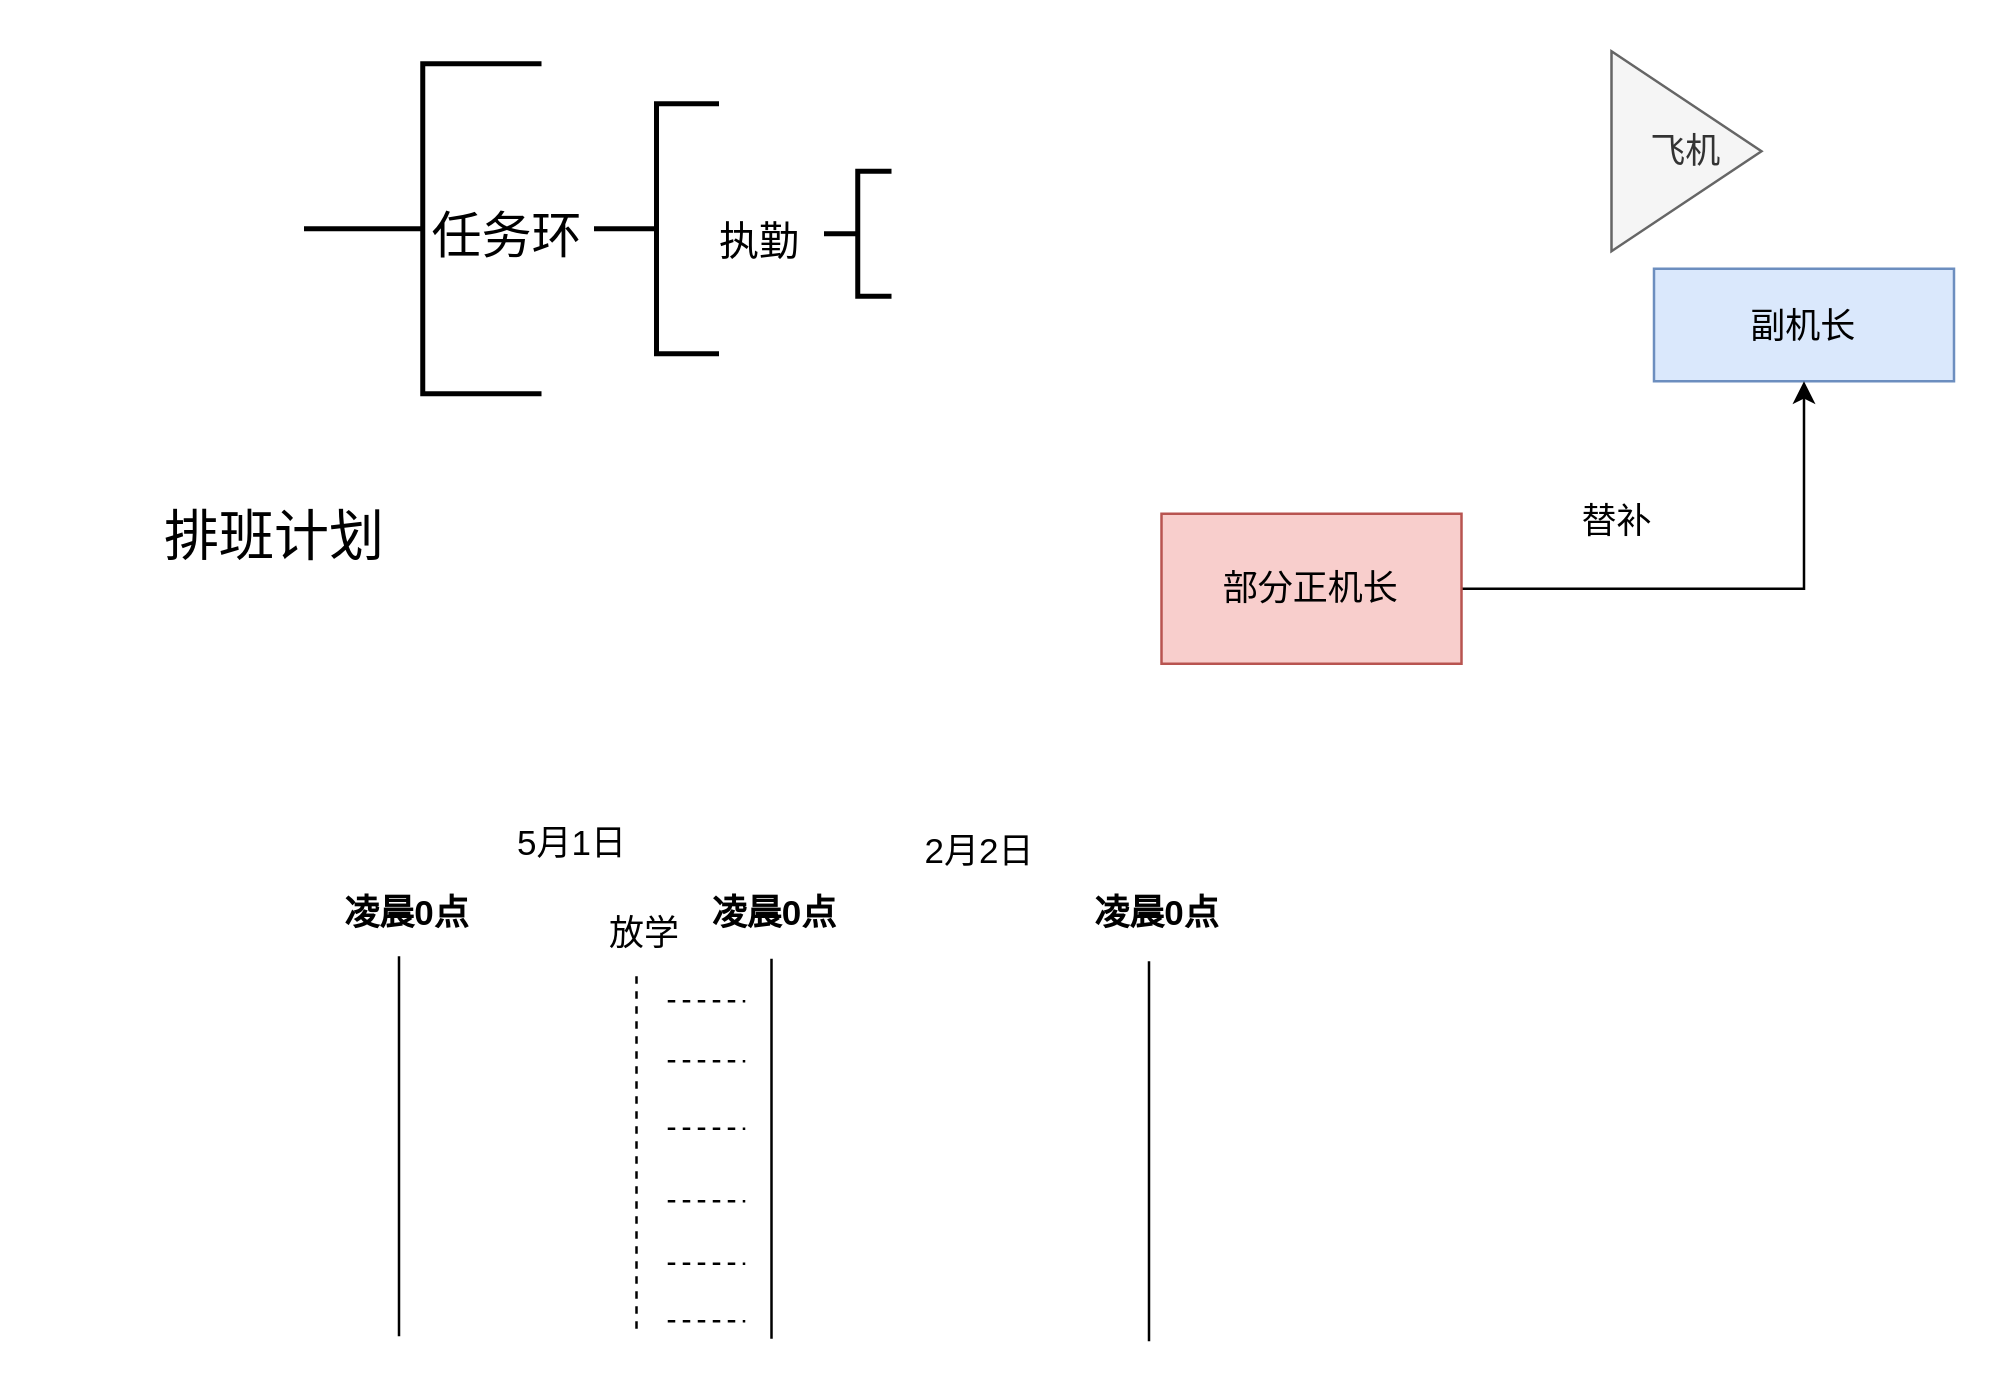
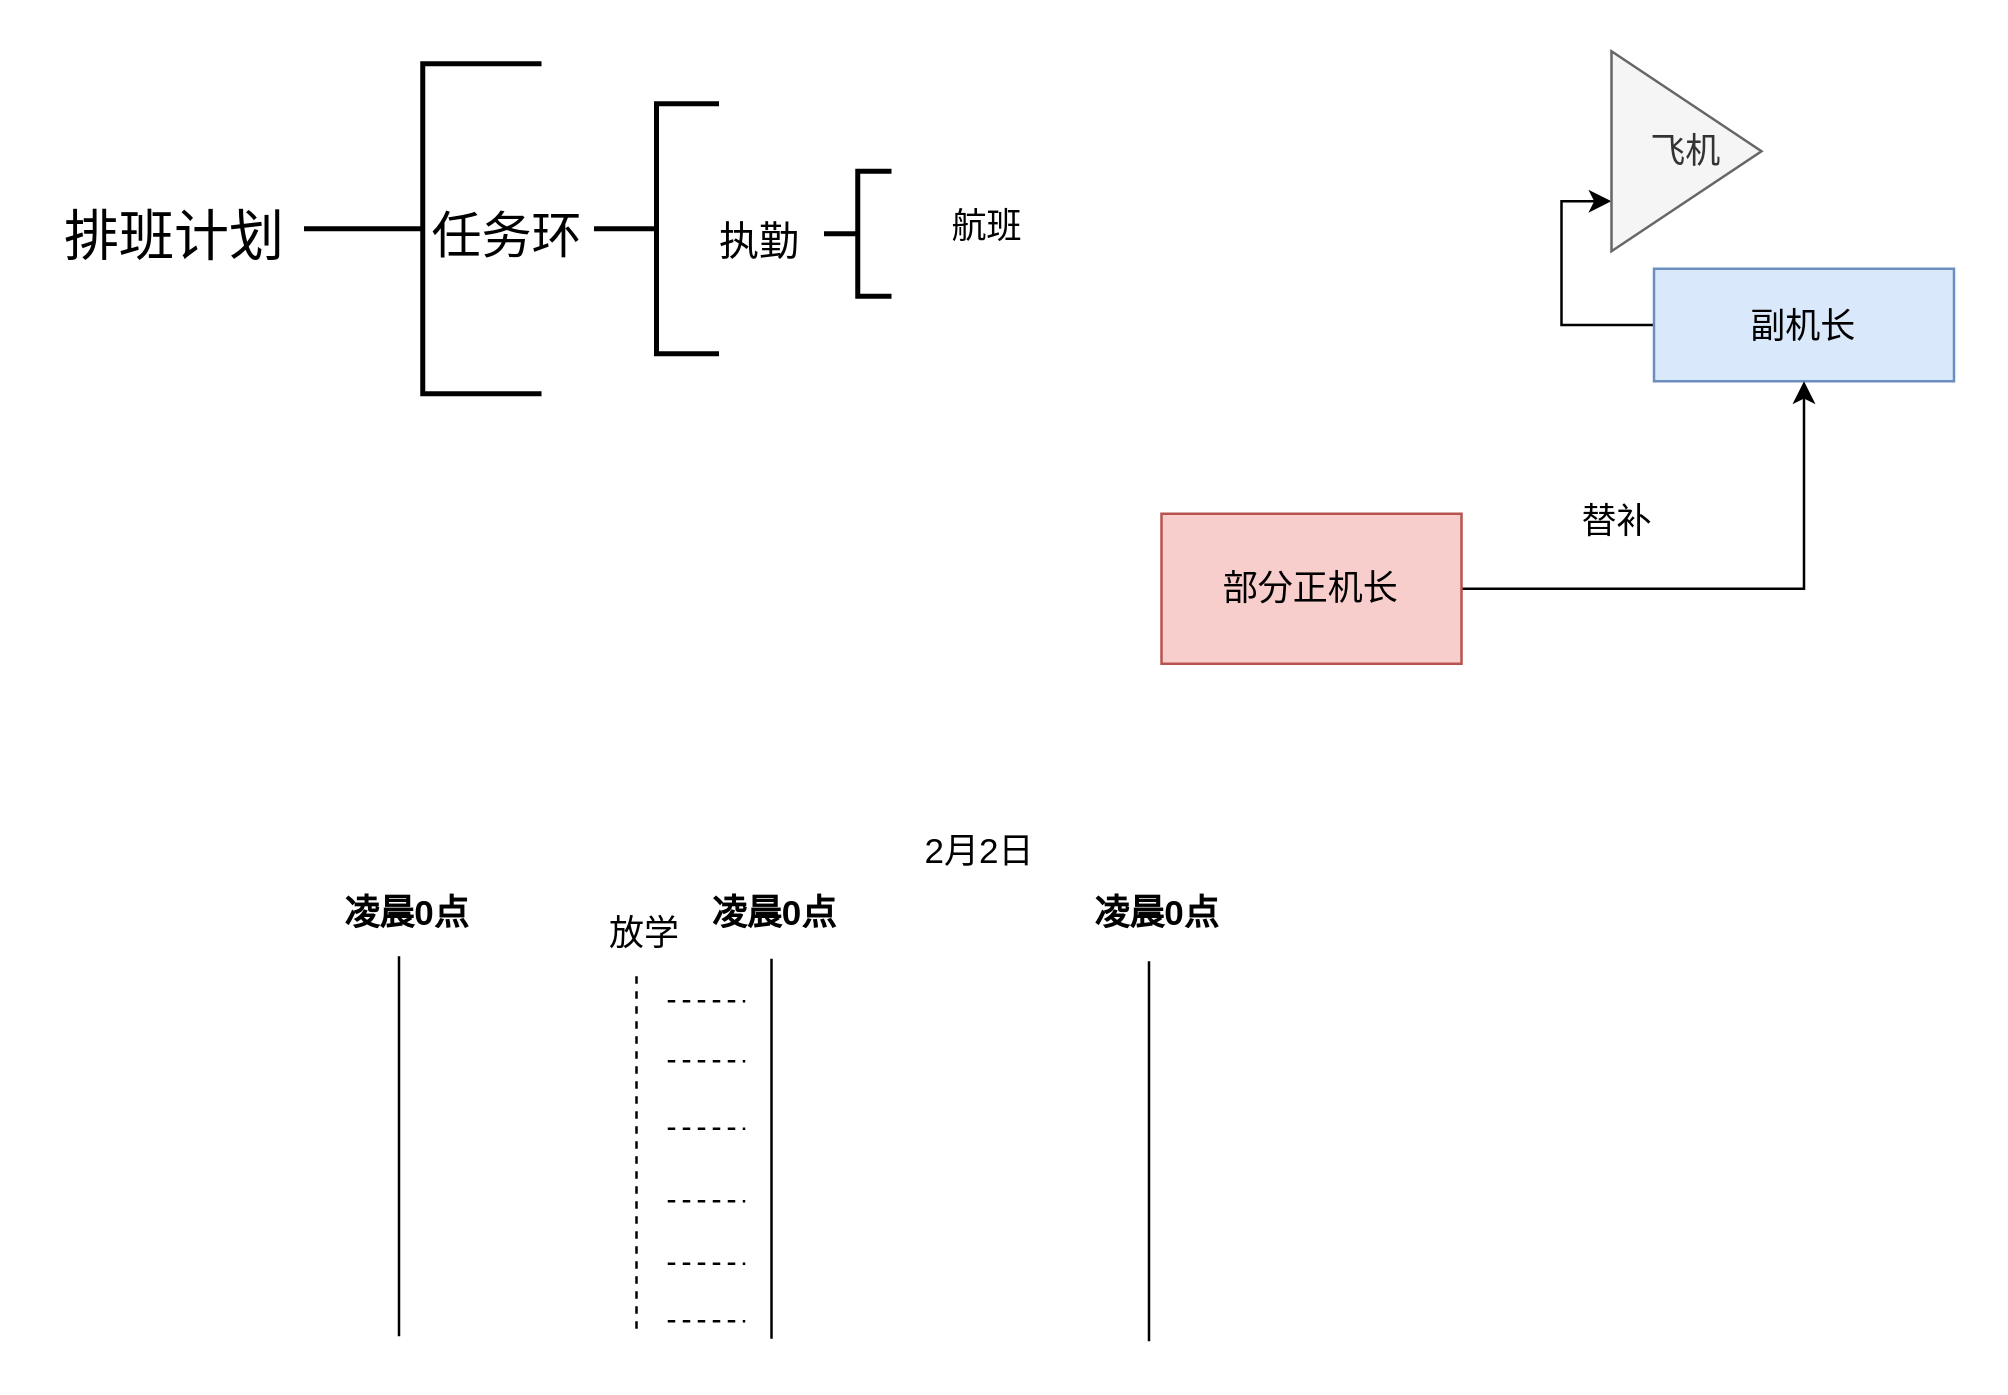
+ <mxCell id="6" value="航班" style="text;html=1;align=center;verticalAlign=middle;resizable=0;points=[];autosize=1;strokeColor=none;fillColor=none;fontStyle=0;fontSize=14;" vertex="1" parent="1"><mxGeometry x="375" y="79" width="38" height="21" as="geometry" /></mxCell>
+ <mxCell id="25" style="edgeStyle=orthogonalEdgeStyle;rounded=0;orthogonalLoop=1;jettySize=auto;html=1;exitX=0;exitY=0.5;exitDx=0;exitDy=0;entryX=0;entryY=0.75;entryDx=0;entryDy=0;fontSize=14;" edge="1" parent="1" source="26" target="30"><mxGeometry relative="1" as="geometry" /></mxCell>
- <mxCell id="8" value="&lt;font style=&quot;font-size: 22px&quot;&gt;排班计划&lt;/font&gt;" style="text;html=1;align=center;verticalAlign=middle;resizable=0;points=[];autosize=1;strokeColor=none;fillColor=none;" vertex="1" parent="1"><mxGeometry x="60" y="204" width="98" height="22" as="geometry" /></mxCell>
+ <mxCell id="8" value="&lt;font style=&quot;font-size: 22px&quot;&gt;排班计划&lt;/font&gt;" style="text;html=1;align=center;verticalAlign=middle;resizable=0;points=[];autosize=1;strokeColor=none;fillColor=none;" vertex="1" parent="1"><mxGeometry x="20" y="84" width="98" height="22" as="geometry" /></mxCell>
- <mxCell id="11" value="5月1日" style="text;html=1;align=center;verticalAlign=middle;resizable=0;points=[];autosize=1;strokeColor=none;fillColor=none;fontSize=14;" vertex="1" parent="1"><mxGeometry x="201" y="326" width="53" height="21" as="geometry" /></mxCell>
